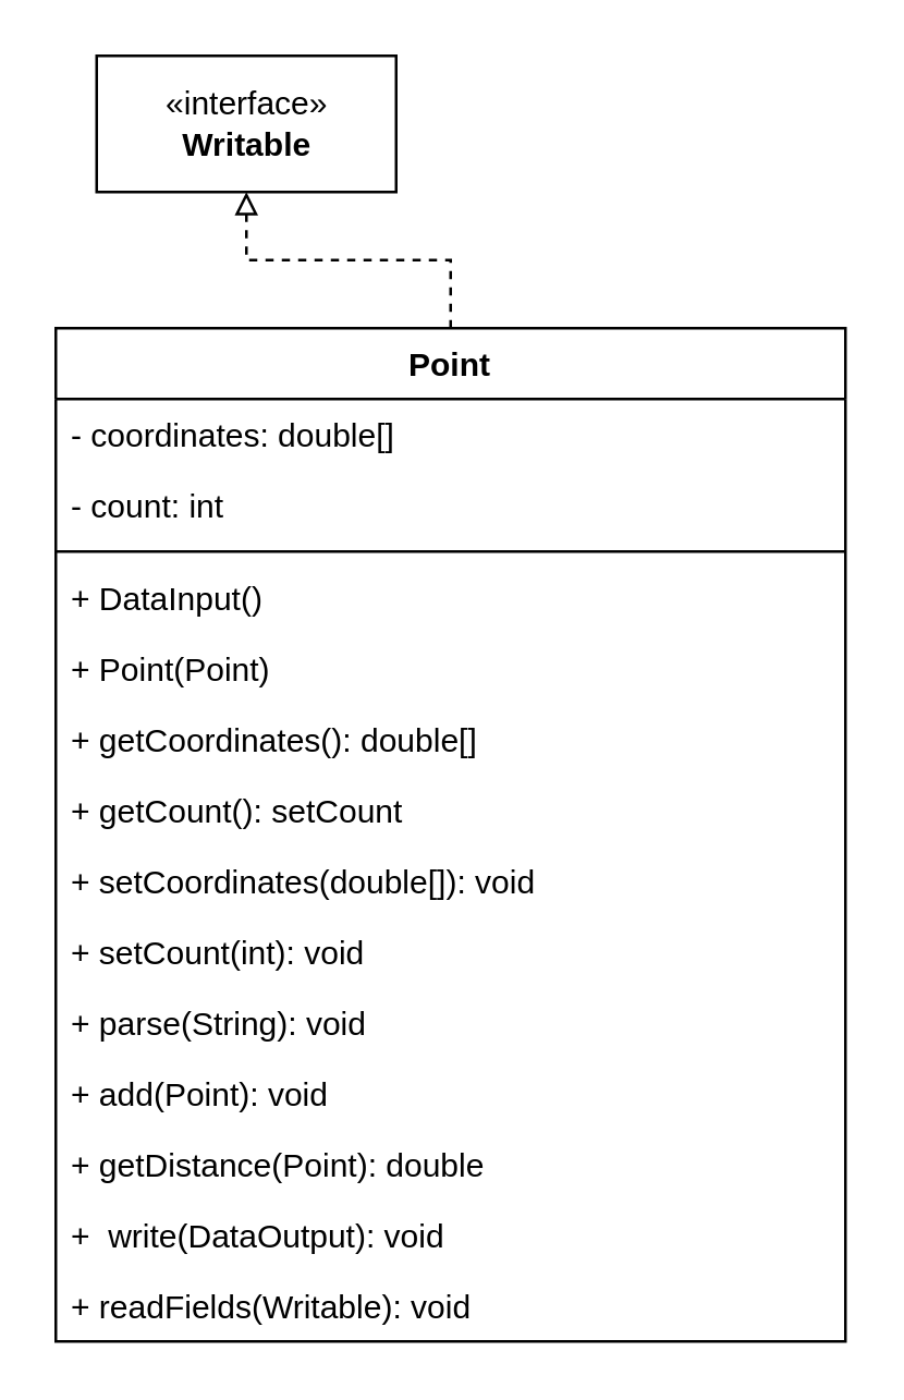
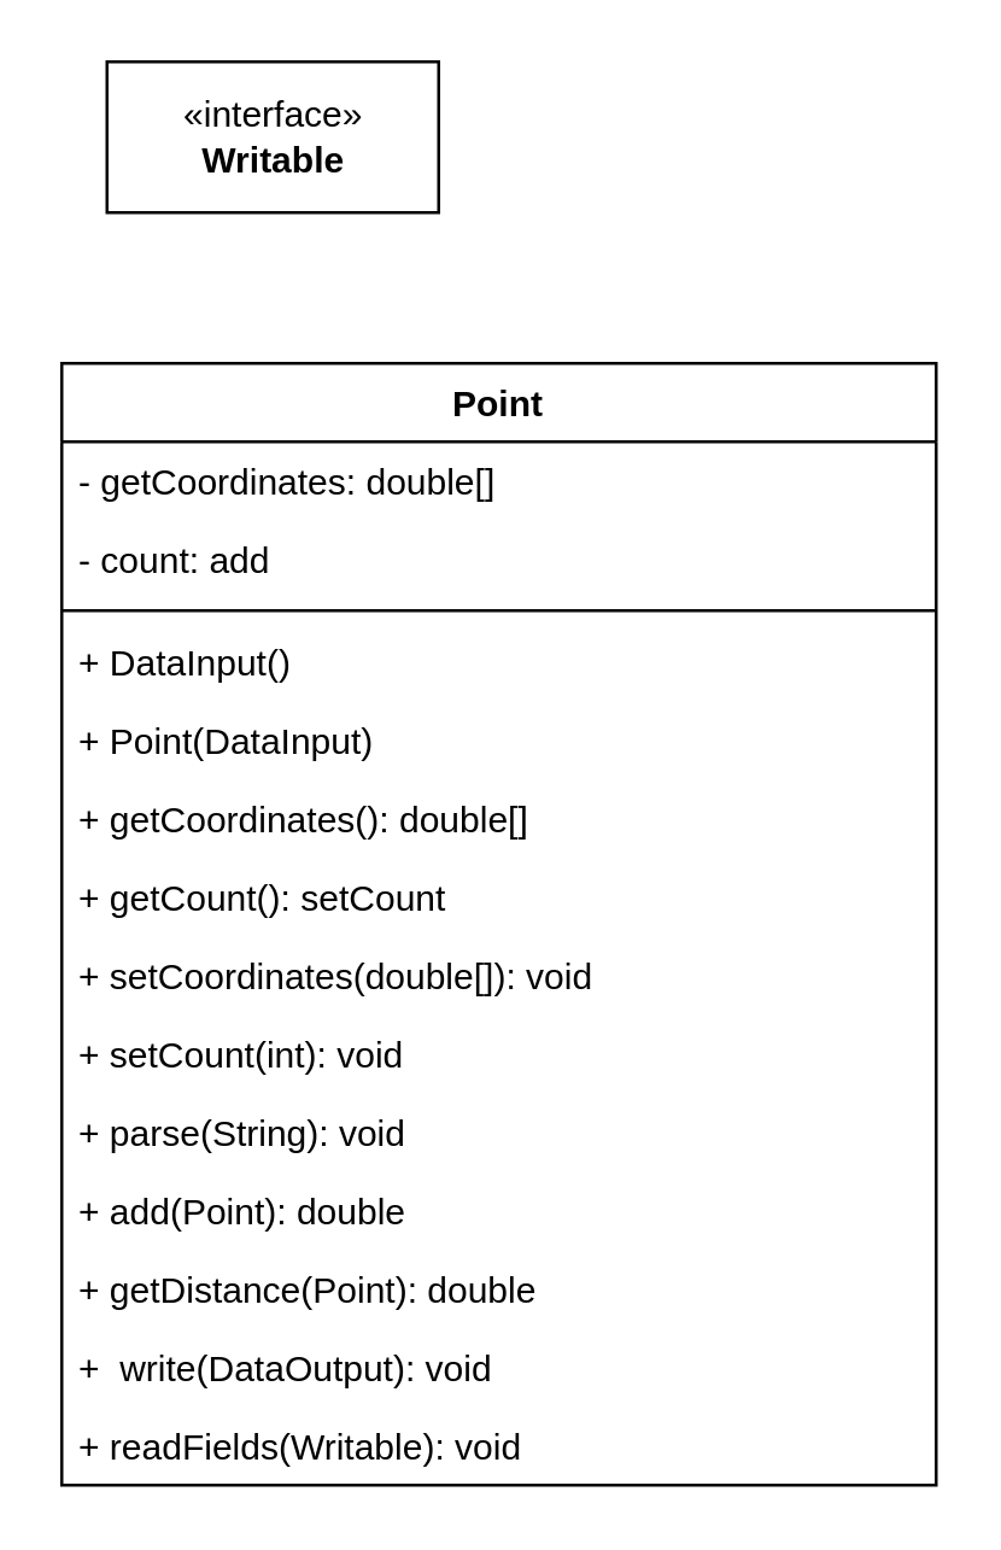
- <mxCell id="2" style="edgeStyle=orthogonalEdgeStyle;rounded=0;orthogonalLoop=1;jettySize=auto;html=1;dashed=1;endArrow=block;endFill=0;" parent="1" source="4" target="3" edge="1"><mxGeometry relative="1" as="geometry" /></mxCell>
- <mxCell id="5" value="- coordinates: double[]" style="text;strokeColor=none;fillColor=none;align=left;verticalAlign=top;spacingLeft=4;spacingRight=4;overflow=hidden;rotatable=0;points=[[0,0.5],[1,0.5]];portConstraint=eastwest;" parent="4" vertex="1"><mxGeometry y="26" width="290" height="26" as="geometry" /></mxCell>
+ <mxCell id="5" value="- getCoordinates: double[]" style="text;strokeColor=none;fillColor=none;align=left;verticalAlign=top;spacingLeft=4;spacingRight=4;overflow=hidden;rotatable=0;points=[[0,0.5],[1,0.5]];portConstraint=eastwest;" parent="4" vertex="1"><mxGeometry y="26" width="290" height="26" as="geometry" /></mxCell>
- <mxCell id="6" value="- count: int" style="text;strokeColor=none;fillColor=none;align=left;verticalAlign=top;spacingLeft=4;spacingRight=4;overflow=hidden;rotatable=0;points=[[0,0.5],[1,0.5]];portConstraint=eastwest;" parent="4" vertex="1"><mxGeometry y="52" width="290" height="26" as="geometry" /></mxCell>
+ <mxCell id="6" value="- count: add" style="text;strokeColor=none;fillColor=none;align=left;verticalAlign=top;spacingLeft=4;spacingRight=4;overflow=hidden;rotatable=0;points=[[0,0.5],[1,0.5]];portConstraint=eastwest;" parent="4" vertex="1"><mxGeometry y="52" width="290" height="26" as="geometry" /></mxCell>
- <mxCell id="9" value="+ Point(Point)" style="text;strokeColor=none;fillColor=none;align=left;verticalAlign=top;spacingLeft=4;spacingRight=4;overflow=hidden;rotatable=0;points=[[0,0.5],[1,0.5]];portConstraint=eastwest;" parent="4" vertex="1"><mxGeometry y="112" width="290" height="26" as="geometry" /></mxCell>
+ <mxCell id="9" value="+ Point(DataInput)" style="text;strokeColor=none;fillColor=none;align=left;verticalAlign=top;spacingLeft=4;spacingRight=4;overflow=hidden;rotatable=0;points=[[0,0.5],[1,0.5]];portConstraint=eastwest;" parent="4" vertex="1"><mxGeometry y="112" width="290" height="26" as="geometry" /></mxCell>
- <mxCell id="15" value="+ add(Point): void" style="text;strokeColor=none;fillColor=none;align=left;verticalAlign=top;spacingLeft=4;spacingRight=4;overflow=hidden;rotatable=0;points=[[0,0.5],[1,0.5]];portConstraint=eastwest;" parent="4" vertex="1"><mxGeometry y="268" width="290" height="26" as="geometry" /></mxCell>
+ <mxCell id="15" value="+ add(Point): double" style="text;strokeColor=none;fillColor=none;align=left;verticalAlign=top;spacingLeft=4;spacingRight=4;overflow=hidden;rotatable=0;points=[[0,0.5],[1,0.5]];portConstraint=eastwest;" parent="4" vertex="1"><mxGeometry y="268" width="290" height="26" as="geometry" /></mxCell>
